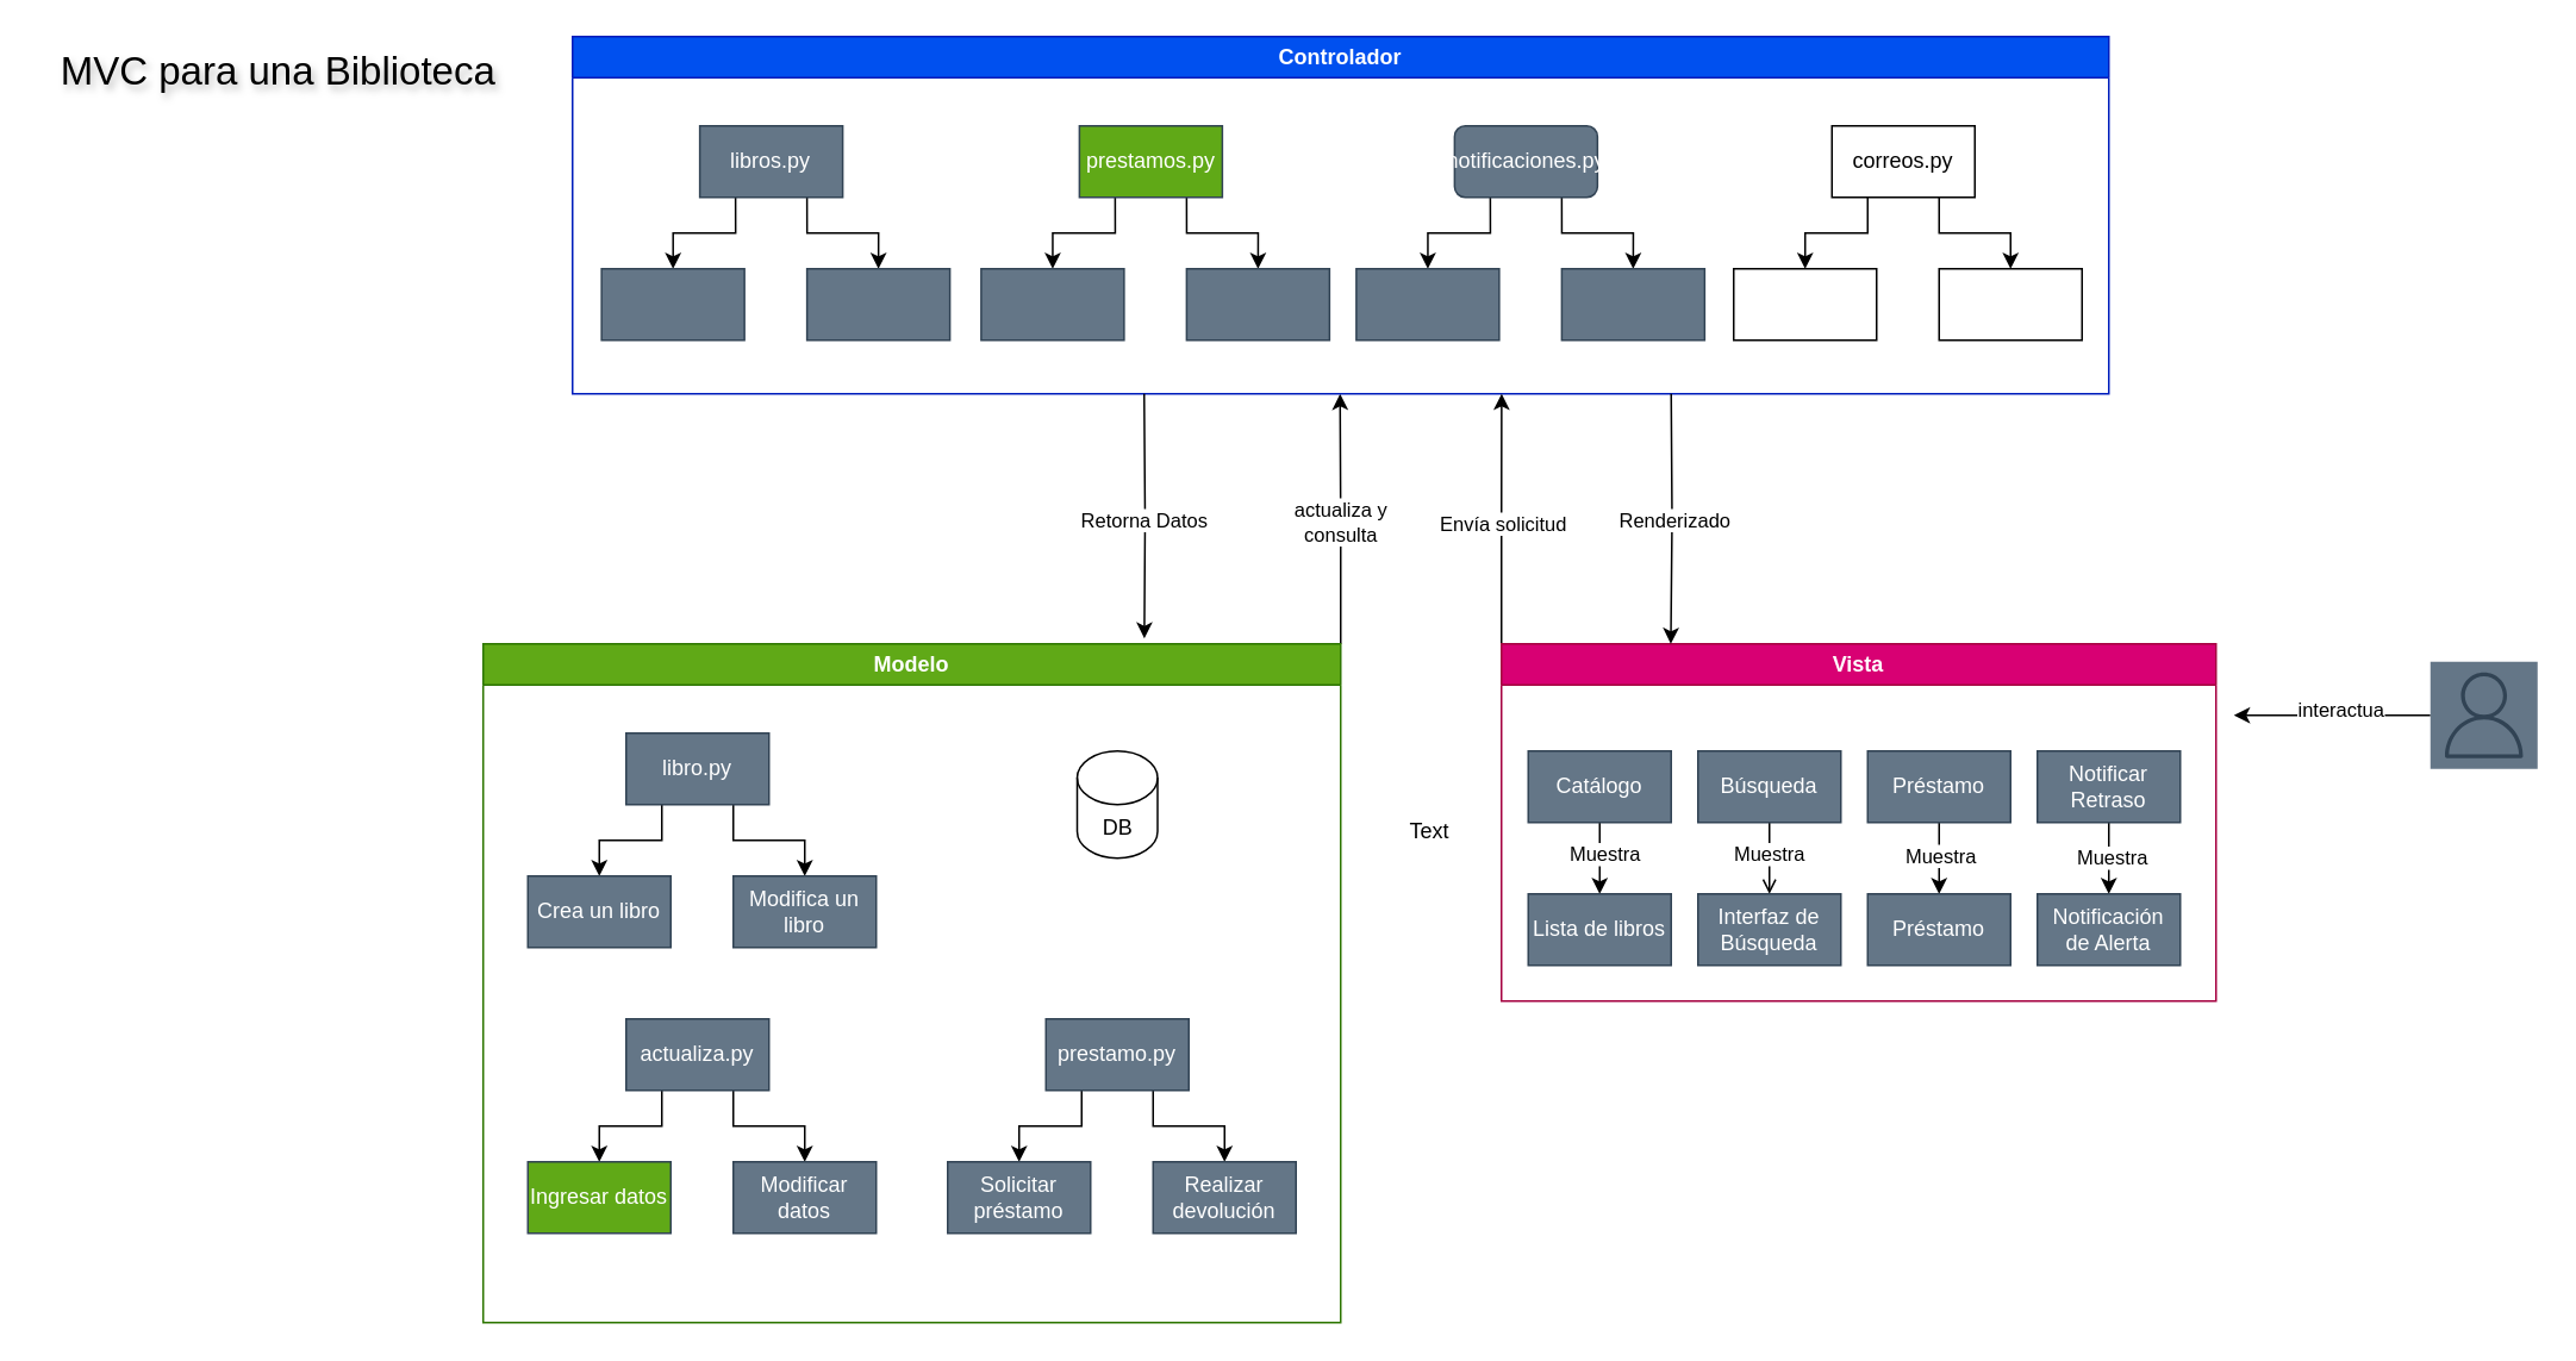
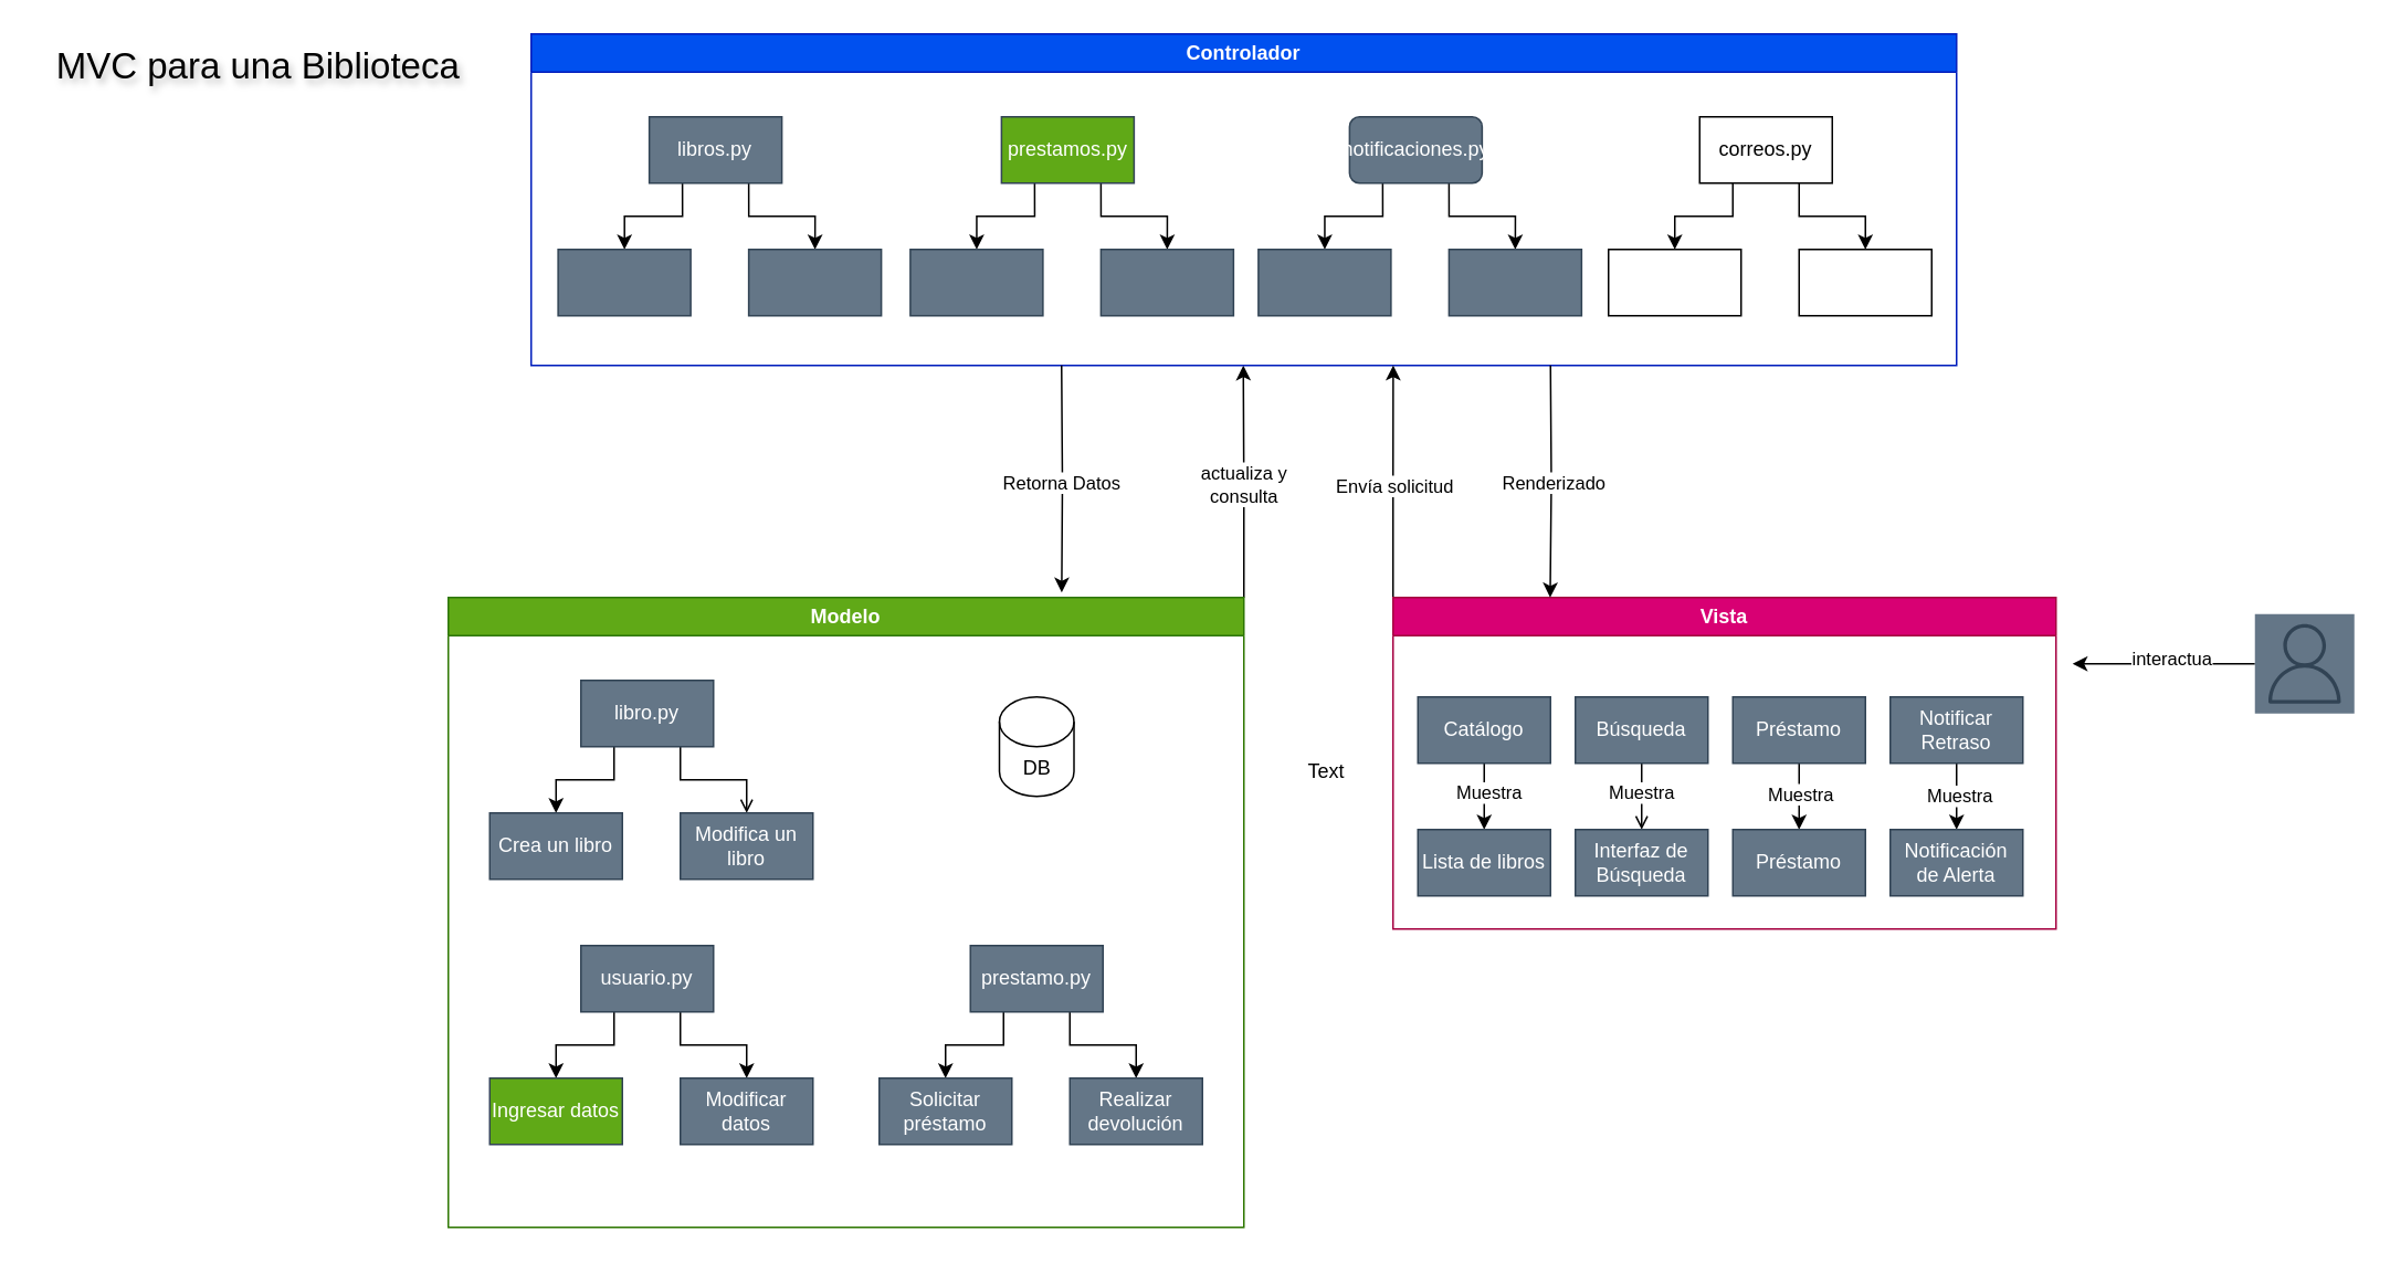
- <mxCell id="7" style="edgeStyle=orthogonalEdgeStyle;rounded=0;orthogonalLoop=1;jettySize=auto;html=1;exitX=0.75;exitY=1;exitDx=0;exitDy=0;entryX=0.5;entryY=0;entryDx=0;entryDy=0;" edge="1" parent="4" source="8" target="10"><mxGeometry relative="1" as="geometry" /></mxCell>
+ <mxCell id="7" style="edgeStyle=orthogonalEdgeStyle;rounded=0;orthogonalLoop=1;jettySize=auto;html=1;exitX=0.75;exitY=1;exitDx=0;exitDy=0;entryX=0.5;entryY=0;entryDx=0;entryDy=0;endArrow=open;" edge="1" parent="4" source="8" target="10"><mxGeometry relative="1" as="geometry" /></mxCell>
- <mxCell id="13" value="actualiza.py" style="rounded=0;whiteSpace=wrap;html=1;fillColor=#647687;fontColor=#ffffff;strokeColor=#314354;" vertex="1" parent="4"><mxGeometry x="80" y="210" width="80" height="40" as="geometry" /></mxCell>
+ <mxCell id="13" value="usuario.py" style="rounded=0;whiteSpace=wrap;html=1;fillColor=#647687;fontColor=#ffffff;strokeColor=#314354;" vertex="1" parent="4"><mxGeometry x="80" y="210" width="80" height="40" as="geometry" /></mxCell>
